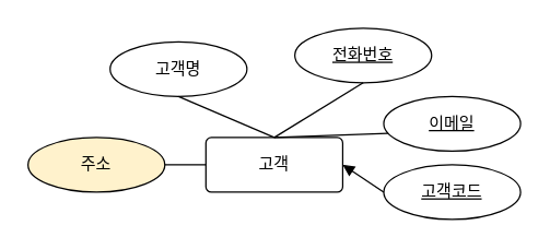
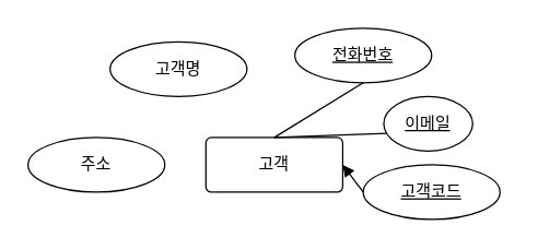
- <mxCell id="4" value="" style="endArrow=none;html=1;rounded=0;exitX=0.5;exitY=1;exitDx=0;exitDy=0;entryX=0.5;entryY=0;entryDx=0;entryDy=0;" parent="1" source="3" target="2" edge="1"><mxGeometry relative="1" as="geometry"><mxPoint x="130" y="140" as="sourcePoint" /><mxPoint x="290" y="140" as="targetPoint" /></mxGeometry></mxCell>
- <mxCell id="7" value="이메일" style="ellipse;whiteSpace=wrap;html=1;align=center;fontStyle=4;" parent="1" vertex="1"><mxGeometry x="280" y="70" width="100" height="40" as="geometry" /></mxCell>
+ <mxCell id="7" value="이메일" style="ellipse;whiteSpace=wrap;html=1;align=center;fontStyle=4;" parent="1" vertex="1"><mxGeometry x="280" y="70" width="65" height="40" as="geometry" /></mxCell>
- <mxCell id="11" value="주소" style="ellipse;whiteSpace=wrap;html=1;align=center;fillColor=#fff2cc;" vertex="1" parent="1"><mxGeometry x="20" y="100" width="100" height="40" as="geometry" /></mxCell>
+ <mxCell id="11" value="주소" style="ellipse;whiteSpace=wrap;html=1;align=center;" vertex="1" parent="1"><mxGeometry x="20" y="100" width="100" height="40" as="geometry" /></mxCell>
- <mxCell id="12" value="" style="endArrow=none;html=1;rounded=0;exitX=1;exitY=0.5;exitDx=0;exitDy=0;entryX=0;entryY=0.5;entryDx=0;entryDy=0;" edge="1" parent="1" source="11" target="2"><mxGeometry relative="1" as="geometry"><mxPoint x="140" y="80" as="sourcePoint" /><mxPoint x="210" y="110" as="targetPoint" /><Array as="points" /></mxGeometry></mxCell>
- <mxCell id="9" value="고객코드" style="ellipse;whiteSpace=wrap;html=1;align=center;fontStyle=4;" parent="1" vertex="1"><mxGeometry x="280" y="120" width="100" height="40" as="geometry" /></mxCell>
+ <mxCell id="9" value="고객코드" style="ellipse;whiteSpace=wrap;html=1;align=center;fontStyle=4;" parent="1" vertex="1"><mxGeometry x="265" y="120" width="100" height="40" as="geometry" /></mxCell>
